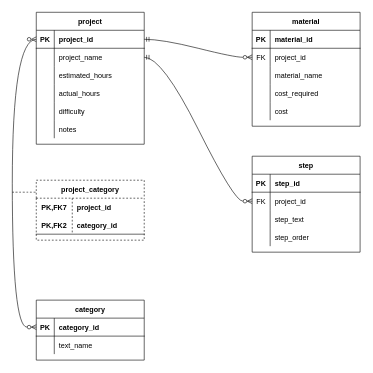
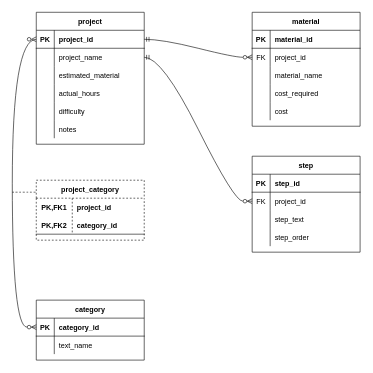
- <mxCell id="34" value="estimated_hours" style="shape=partialRectangle;connectable=0;fillColor=none;top=0;left=0;bottom=0;right=0;align=left;spacingLeft=6;overflow=hidden;" vertex="1" parent="32"><mxGeometry x="30" width="150" height="30" as="geometry"><mxRectangle width="150" height="30" as="alternateBounds" /></mxGeometry></mxCell>
+ <mxCell id="34" value="estimated_material" style="shape=partialRectangle;connectable=0;fillColor=none;top=0;left=0;bottom=0;right=0;align=left;spacingLeft=6;overflow=hidden;" vertex="1" parent="32"><mxGeometry x="30" width="150" height="30" as="geometry"><mxRectangle width="150" height="30" as="alternateBounds" /></mxGeometry></mxCell>
- <mxCell id="59" value="PK,FK7" style="shape=partialRectangle;connectable=0;fillColor=none;top=0;left=0;bottom=0;right=0;fontStyle=1;overflow=hidden;" vertex="1" parent="58"><mxGeometry width="60" height="30" as="geometry"><mxRectangle width="60" height="30" as="alternateBounds" /></mxGeometry></mxCell>
+ <mxCell id="59" value="PK,FK1" style="shape=partialRectangle;connectable=0;fillColor=none;top=0;left=0;bottom=0;right=0;fontStyle=1;overflow=hidden;" vertex="1" parent="58"><mxGeometry width="60" height="30" as="geometry"><mxRectangle width="60" height="30" as="alternateBounds" /></mxGeometry></mxCell>
